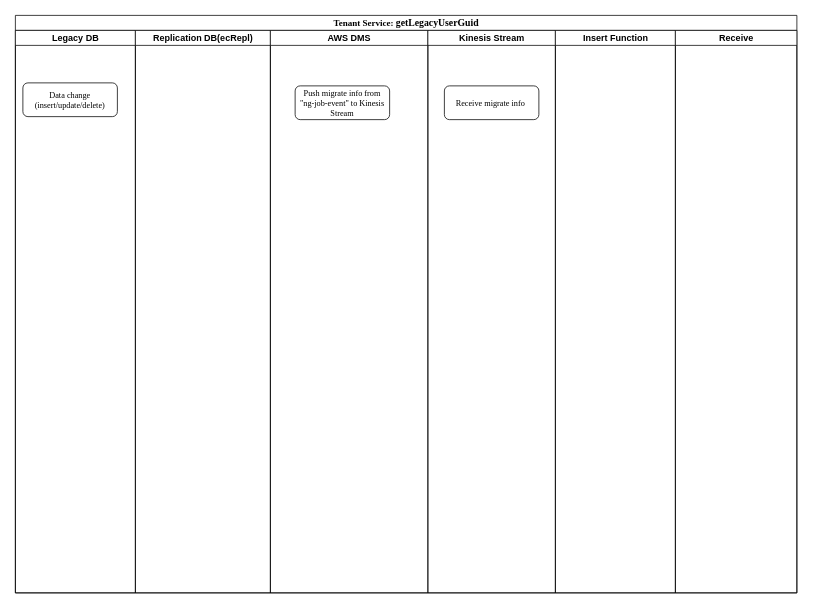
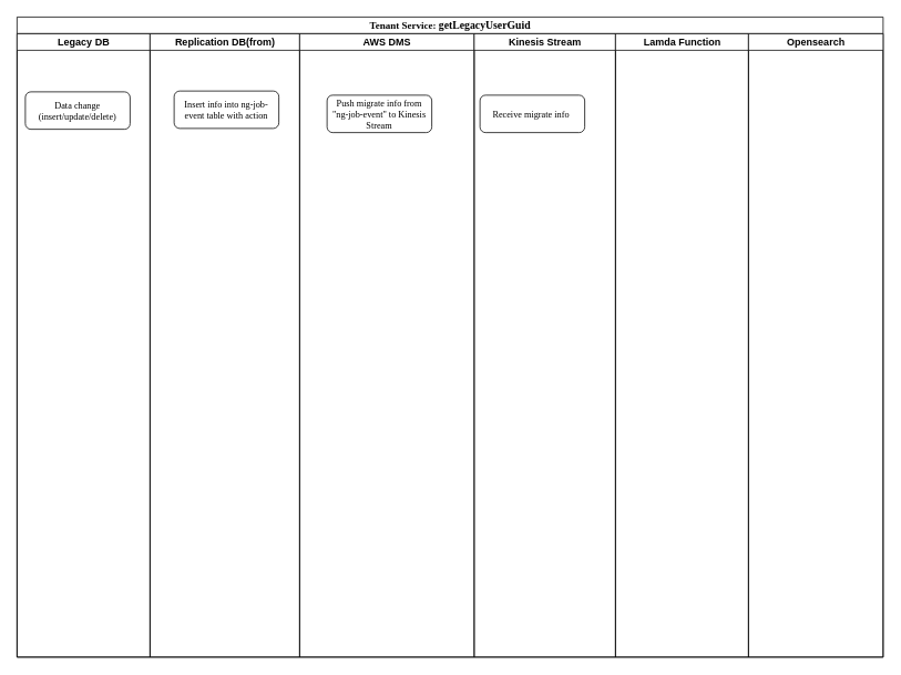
- <mxCell id="5" value="Replication DB(ecRepl)" style="swimlane;html=1;startSize=20;" vertex="1" parent="2"><mxGeometry x="160" y="20" width="180" height="750" as="geometry" /></mxCell>
+ <mxCell id="5" value="Replication DB(from)" style="swimlane;html=1;startSize=20;" vertex="1" parent="2"><mxGeometry x="160" y="20" width="180" height="750" as="geometry" /></mxCell>
- <mxCell id="11" value="Insert Function" style="swimlane;html=1;startSize=20;" vertex="1" parent="2"><mxGeometry x="720" y="20" width="160" height="750" as="geometry" /></mxCell>
+ <mxCell id="11" value="Lamda Function" style="swimlane;html=1;startSize=20;" vertex="1" parent="2"><mxGeometry x="720" y="20" width="160" height="750" as="geometry" /></mxCell>
- <mxCell id="12" value="Receive" style="swimlane;html=1;startSize=20;" vertex="1" parent="2"><mxGeometry x="880" y="20" width="162" height="750" as="geometry" /></mxCell>
+ <mxCell id="12" value="Opensearch" style="swimlane;html=1;startSize=20;" vertex="1" parent="2"><mxGeometry x="880" y="20" width="162" height="750" as="geometry" /></mxCell>
+ <mxCell id="6" value="&lt;span style=&quot;font-size: 11px;&quot;&gt;Insert info into ng-job-event table with action&lt;/span&gt;" style="rounded=1;whiteSpace=wrap;html=1;shadow=0;labelBackgroundColor=none;strokeWidth=1;fontFamily=Verdana;fontSize=8;align=center;" vertex="1" parent="5"><mxGeometry x="29" y="69" width="126" height="45" as="geometry" /></mxCell>
- <mxCell id="10" value="&lt;span style=&quot;font-size: 11px;&quot;&gt;Receive migrate info&amp;nbsp;&lt;/span&gt;" style="rounded=1;whiteSpace=wrap;html=1;shadow=0;labelBackgroundColor=none;strokeWidth=1;fontFamily=Verdana;fontSize=8;align=center;" vertex="1" parent="9"><mxGeometry x="22" y="74" width="126" height="45" as="geometry" /></mxCell>
+ <mxCell id="10" value="&lt;span style=&quot;font-size: 11px;&quot;&gt;Receive migrate info&amp;nbsp;&lt;/span&gt;" style="rounded=1;whiteSpace=wrap;html=1;shadow=0;labelBackgroundColor=none;strokeWidth=1;fontFamily=Verdana;fontSize=8;align=center;" vertex="1" parent="9"><mxGeometry x="7" y="74" width="126" height="45" as="geometry" /></mxCell>
